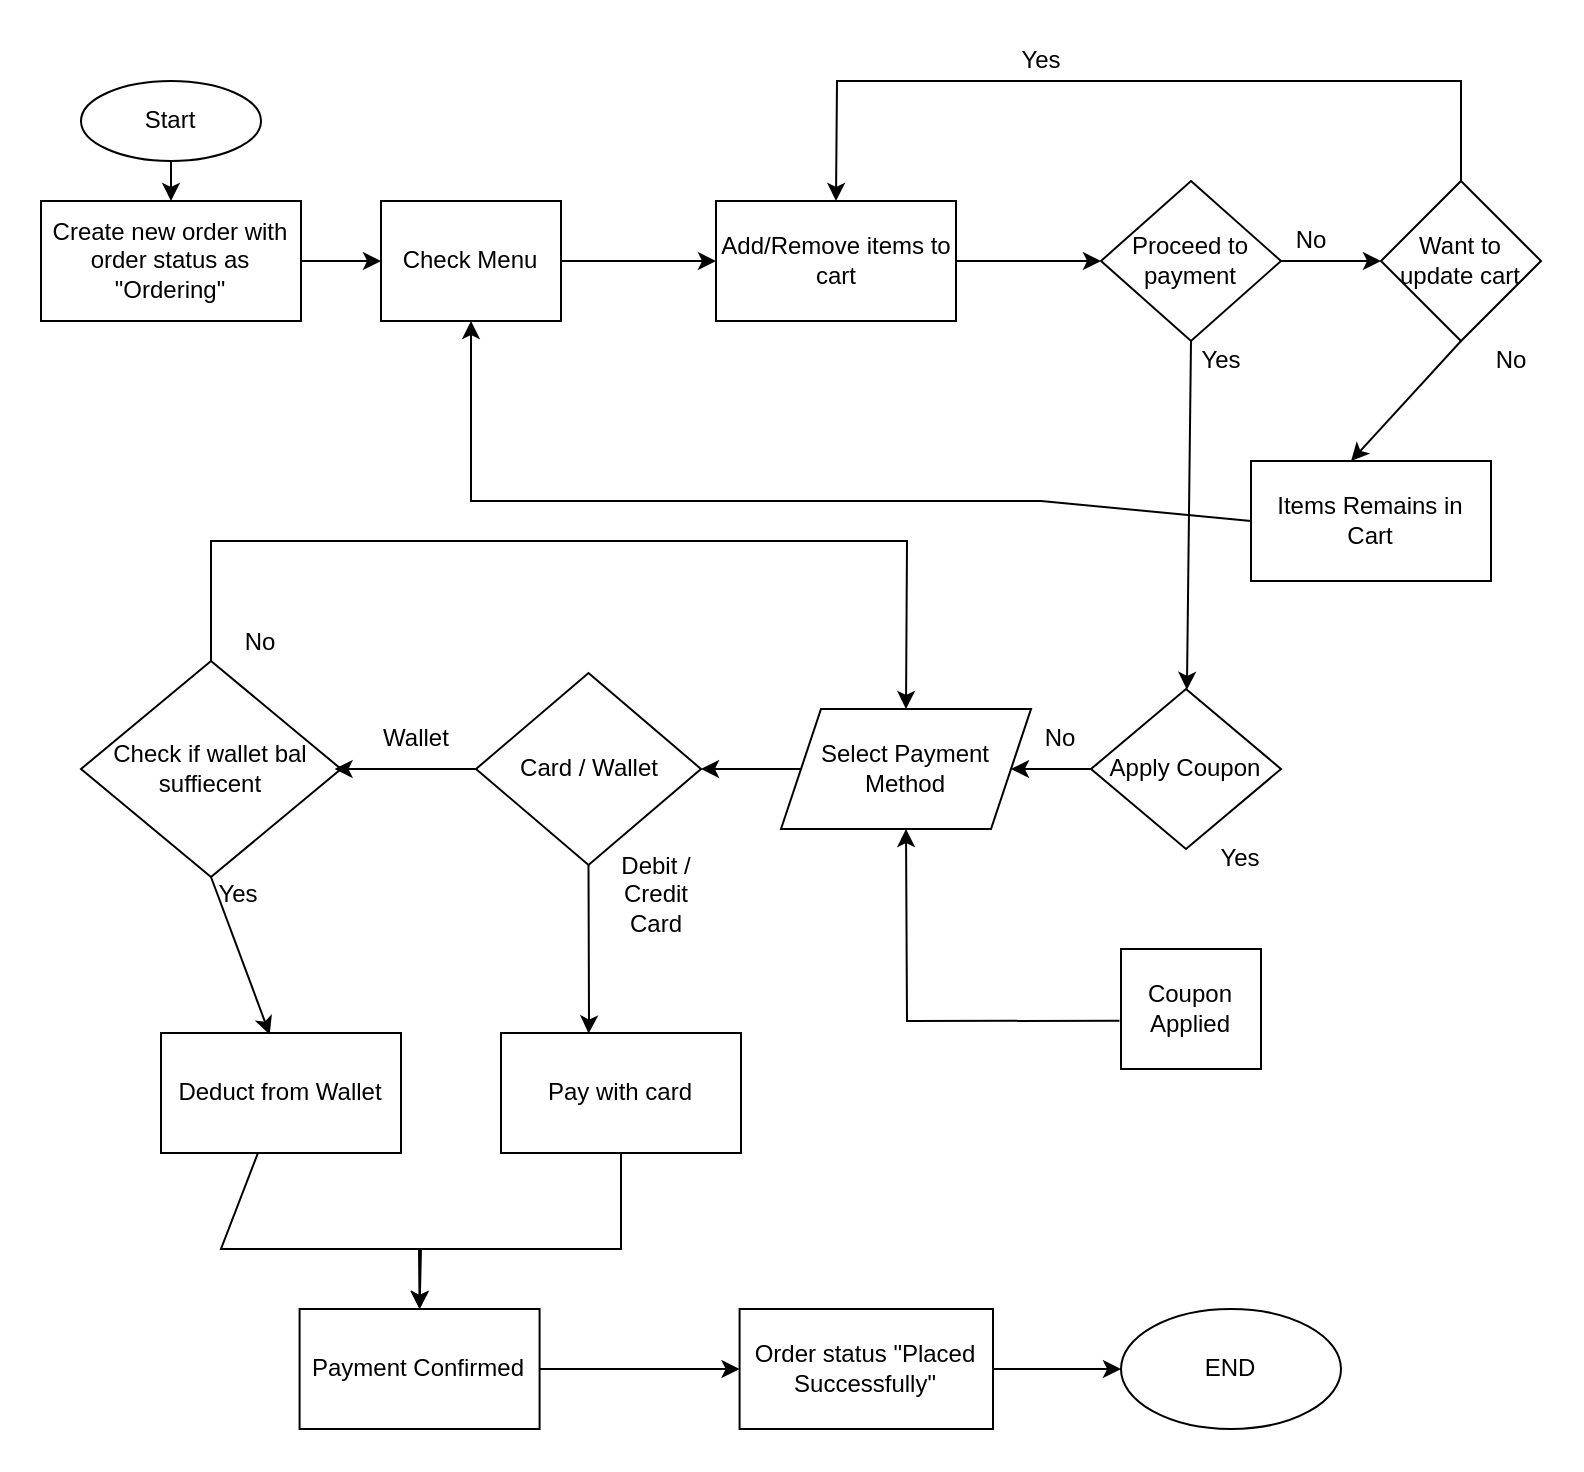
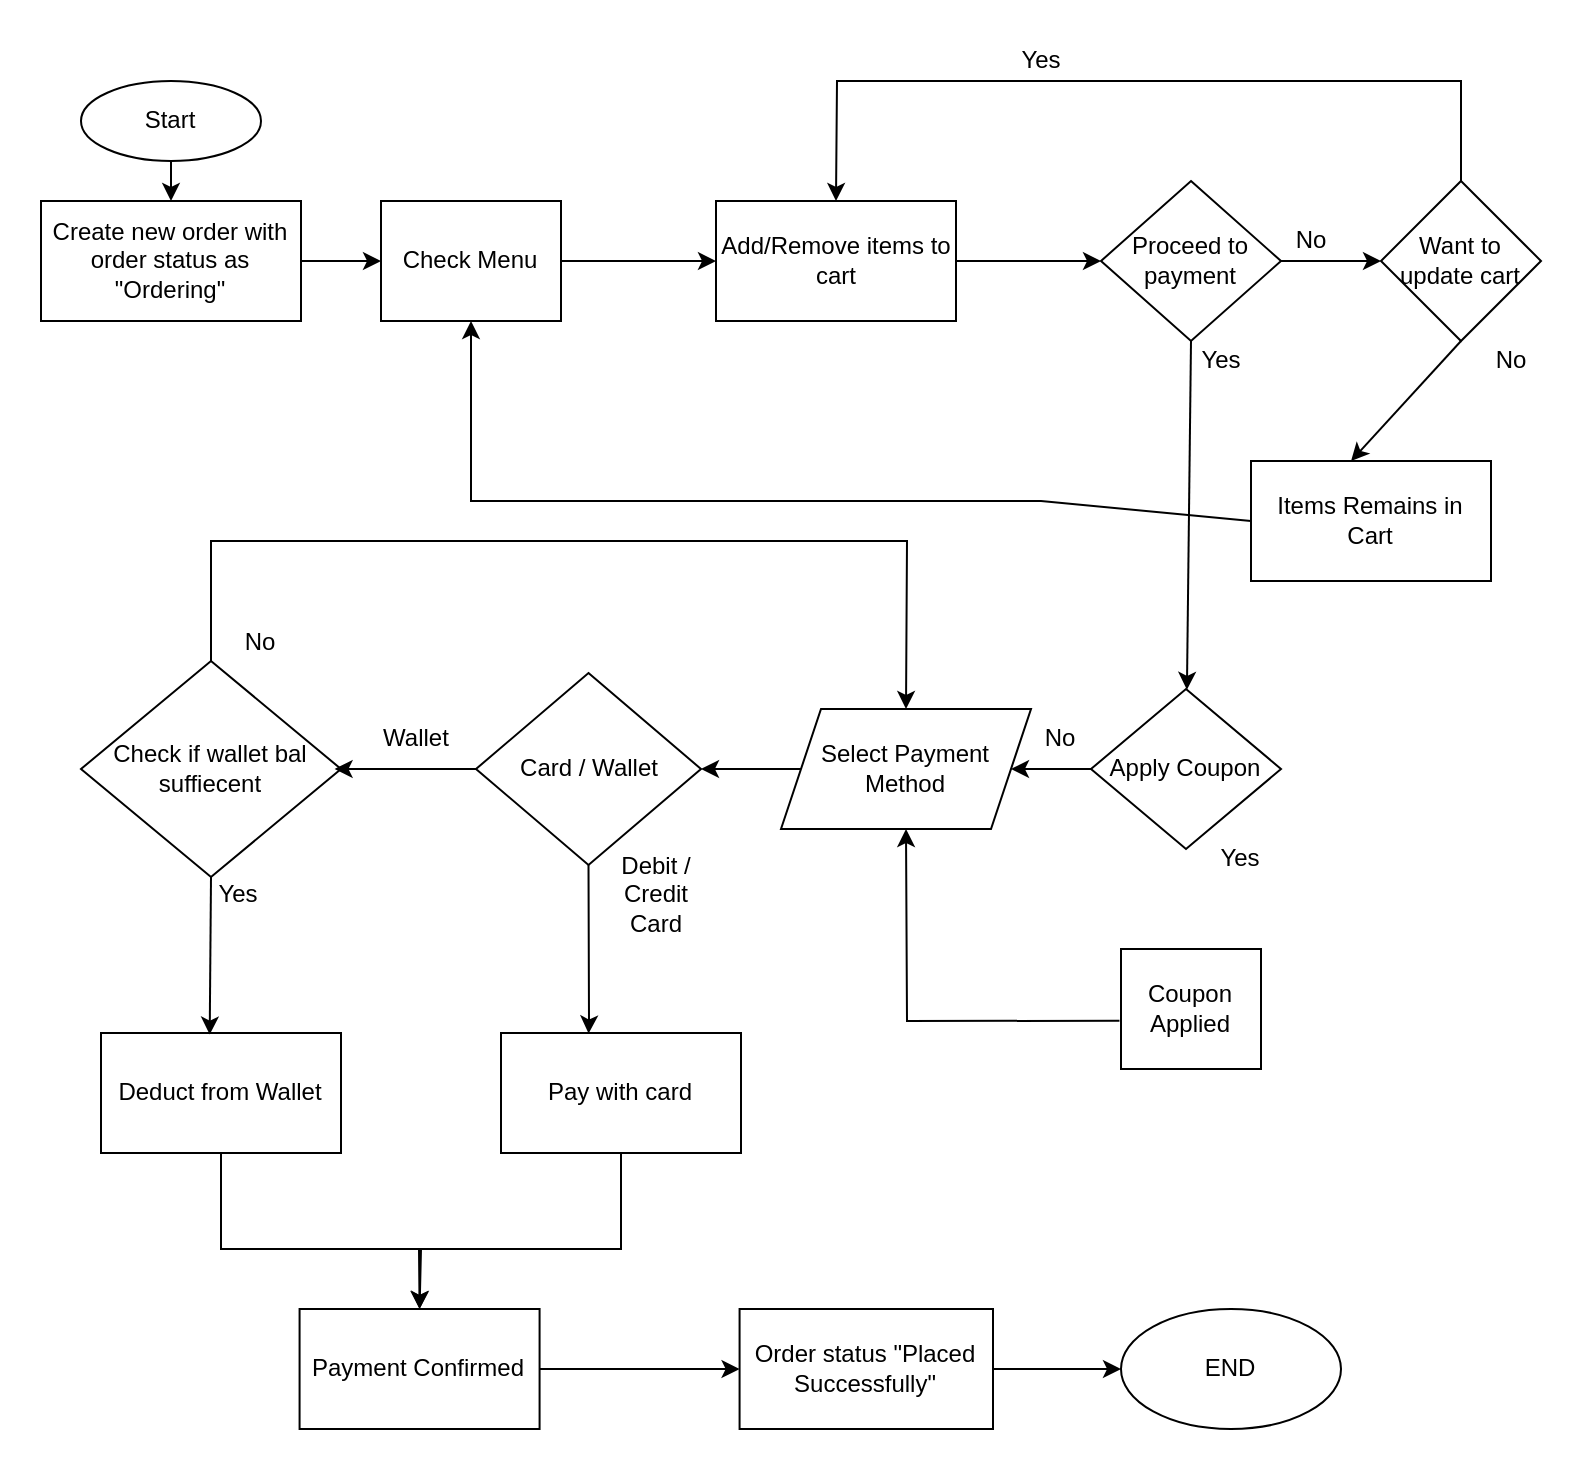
- <mxCell id="27" value="Deduct from Wallet" style="rounded=0;whiteSpace=wrap;html=1;" parent="1" vertex="1"><mxGeometry x="80" y="516" width="120" height="60" as="geometry" /></mxCell>
+ <mxCell id="27" value="Deduct from Wallet" style="rounded=0;whiteSpace=wrap;html=1;" parent="1" vertex="1"><mxGeometry x="50" y="516" width="120" height="60" as="geometry" /></mxCell>
